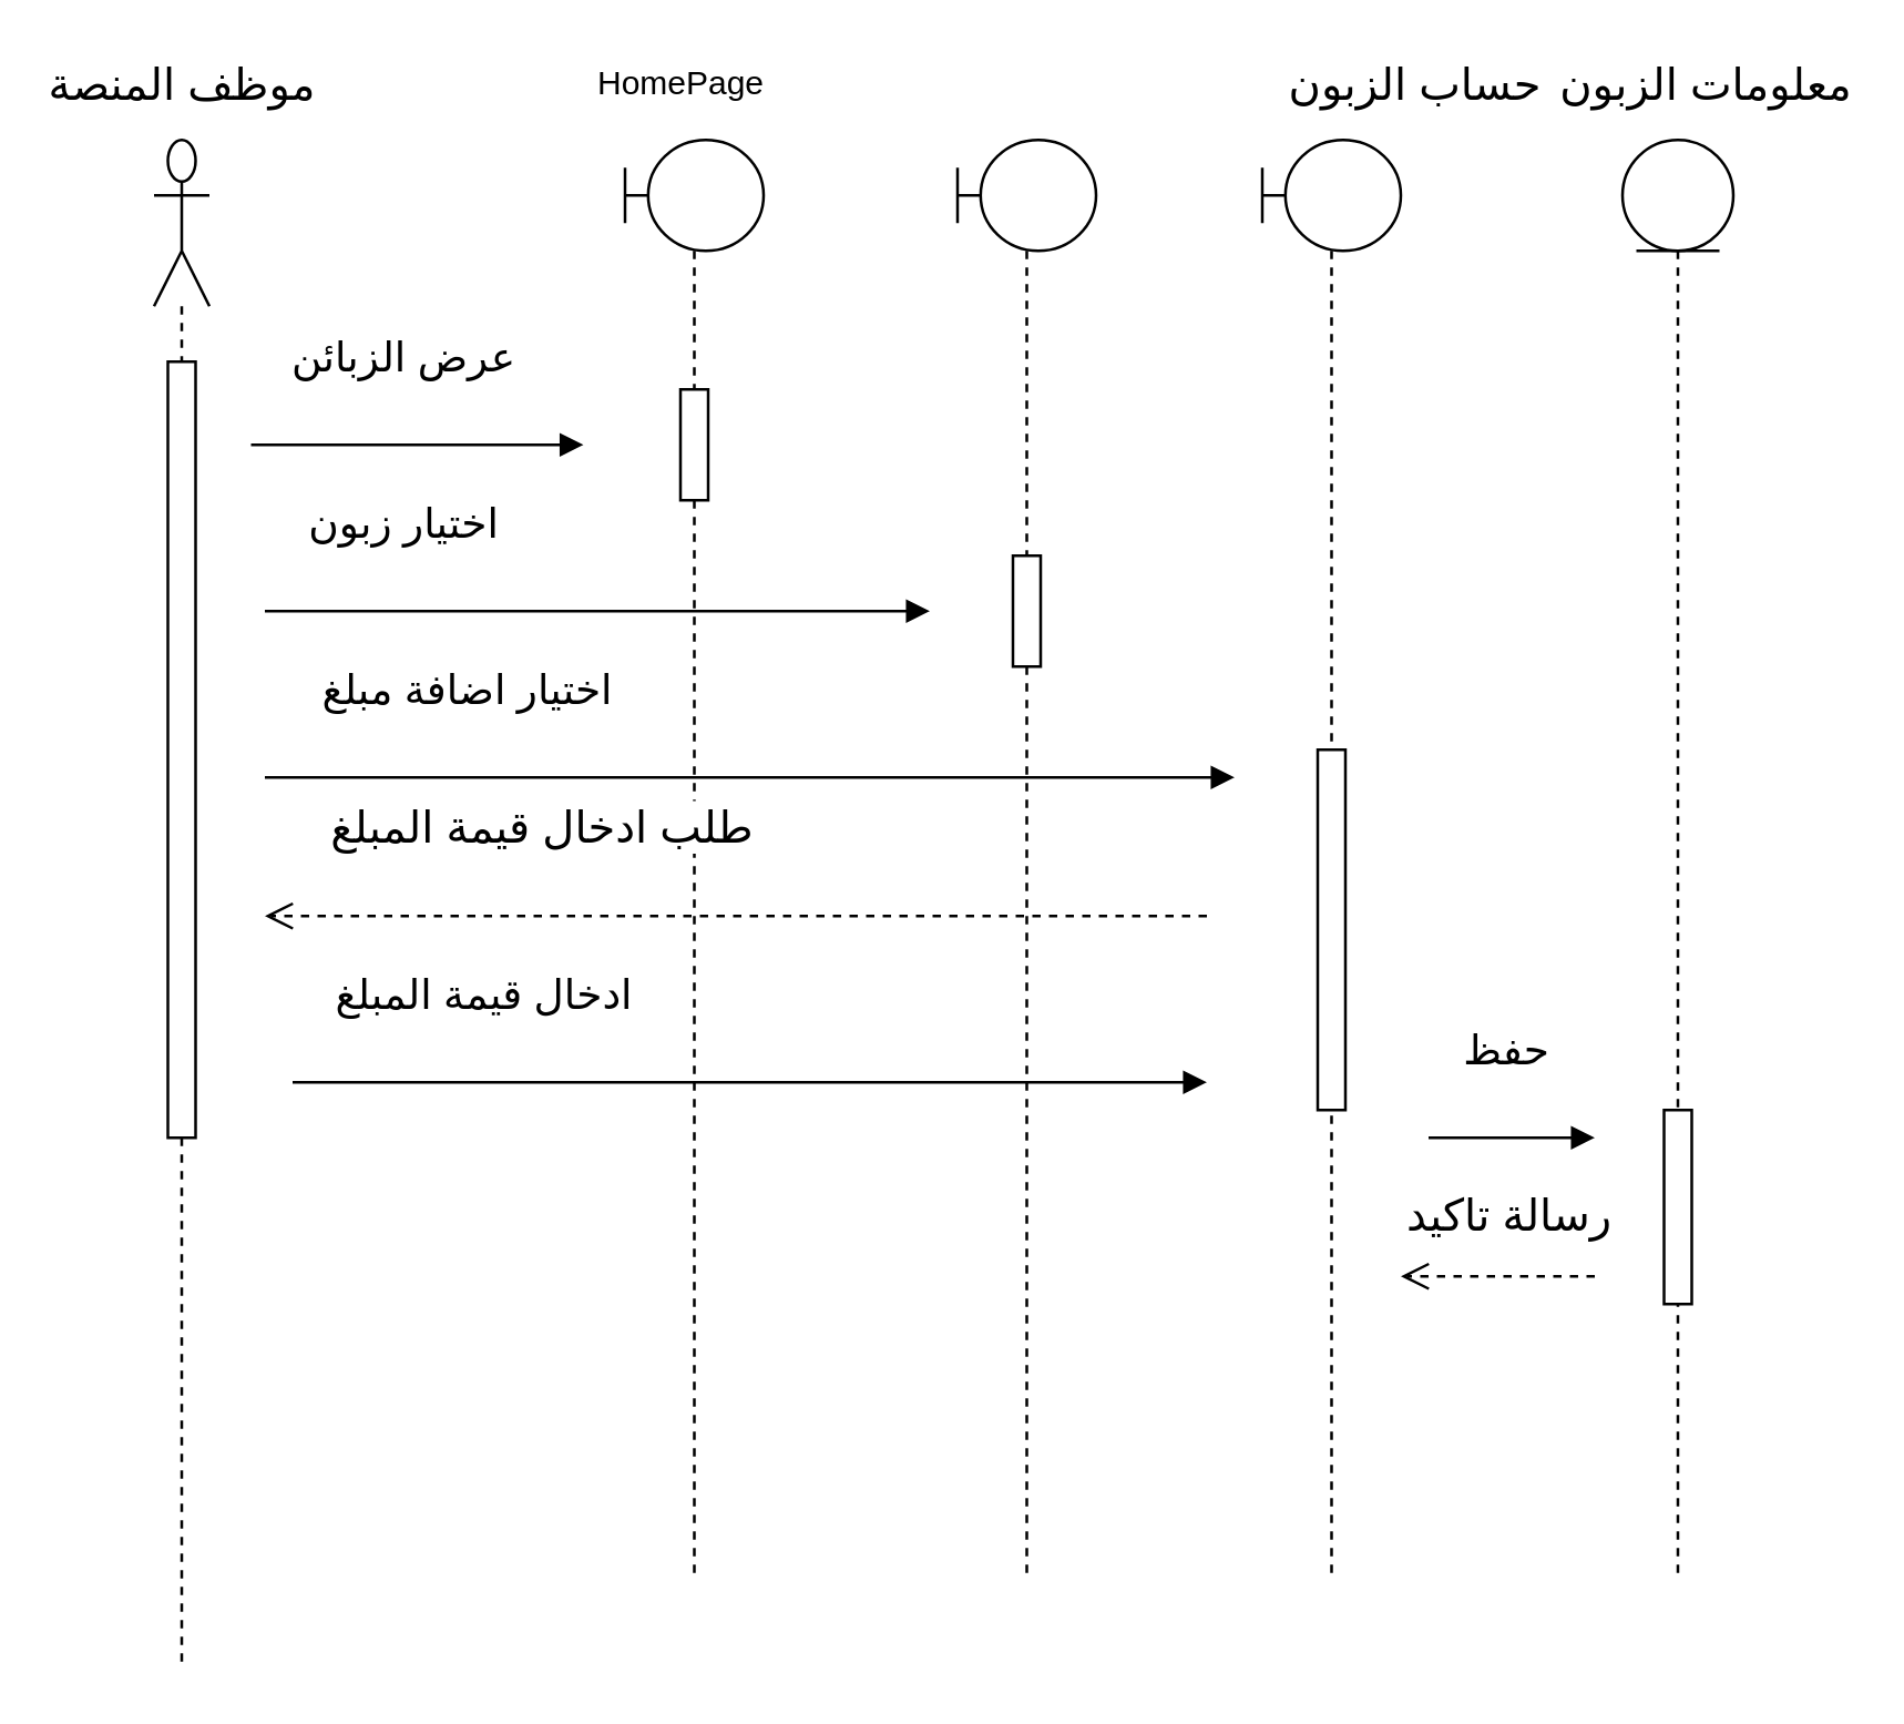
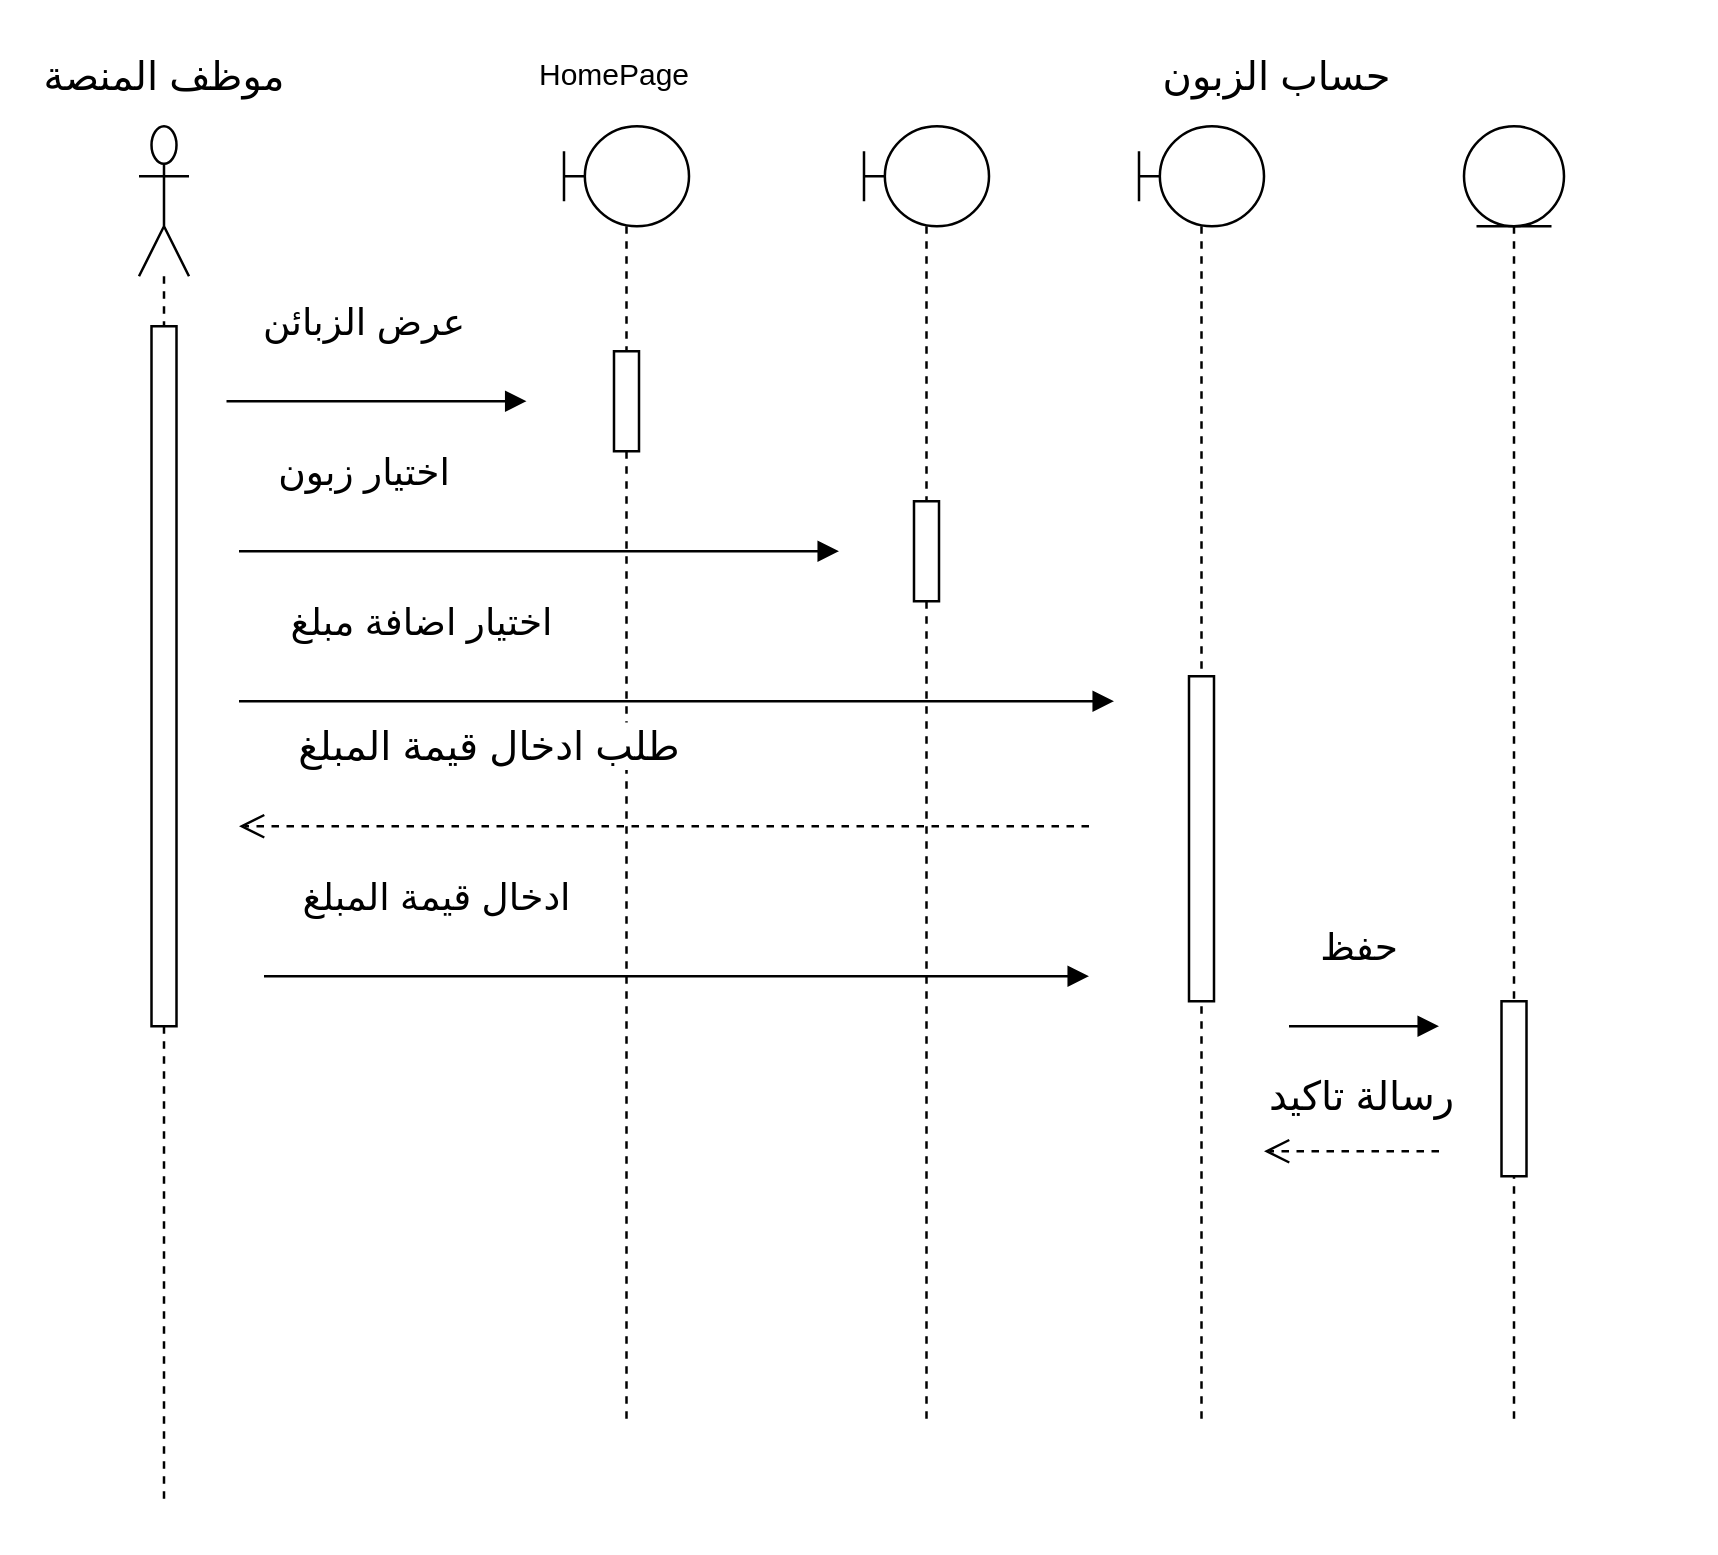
- <mxCell id="18" value="&lt;font style=&quot;font-size: 16px&quot;&gt;معلومات الزبون&lt;/font&gt;" style="text;html=1;align=center;verticalAlign=middle;resizable=0;points=[];autosize=1;" vertex="1" parent="1"><mxGeometry x="565" y="20" width="100" height="20" as="geometry" /></mxCell>
